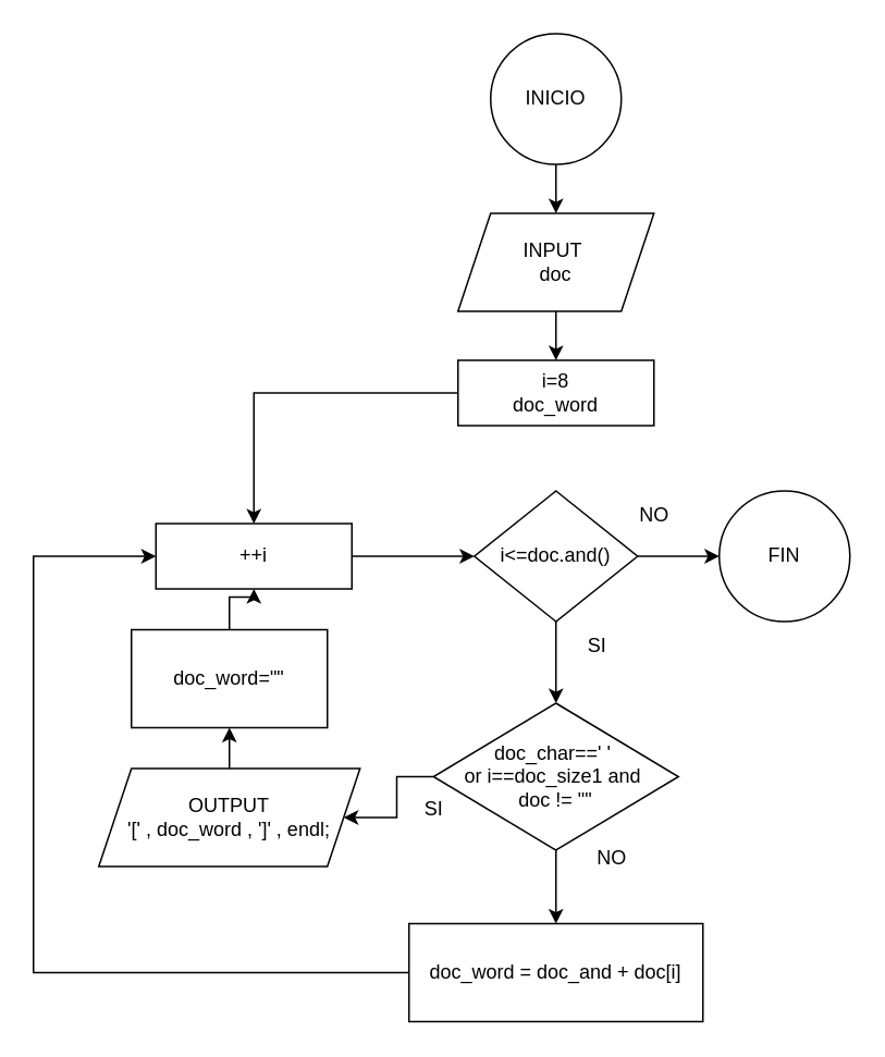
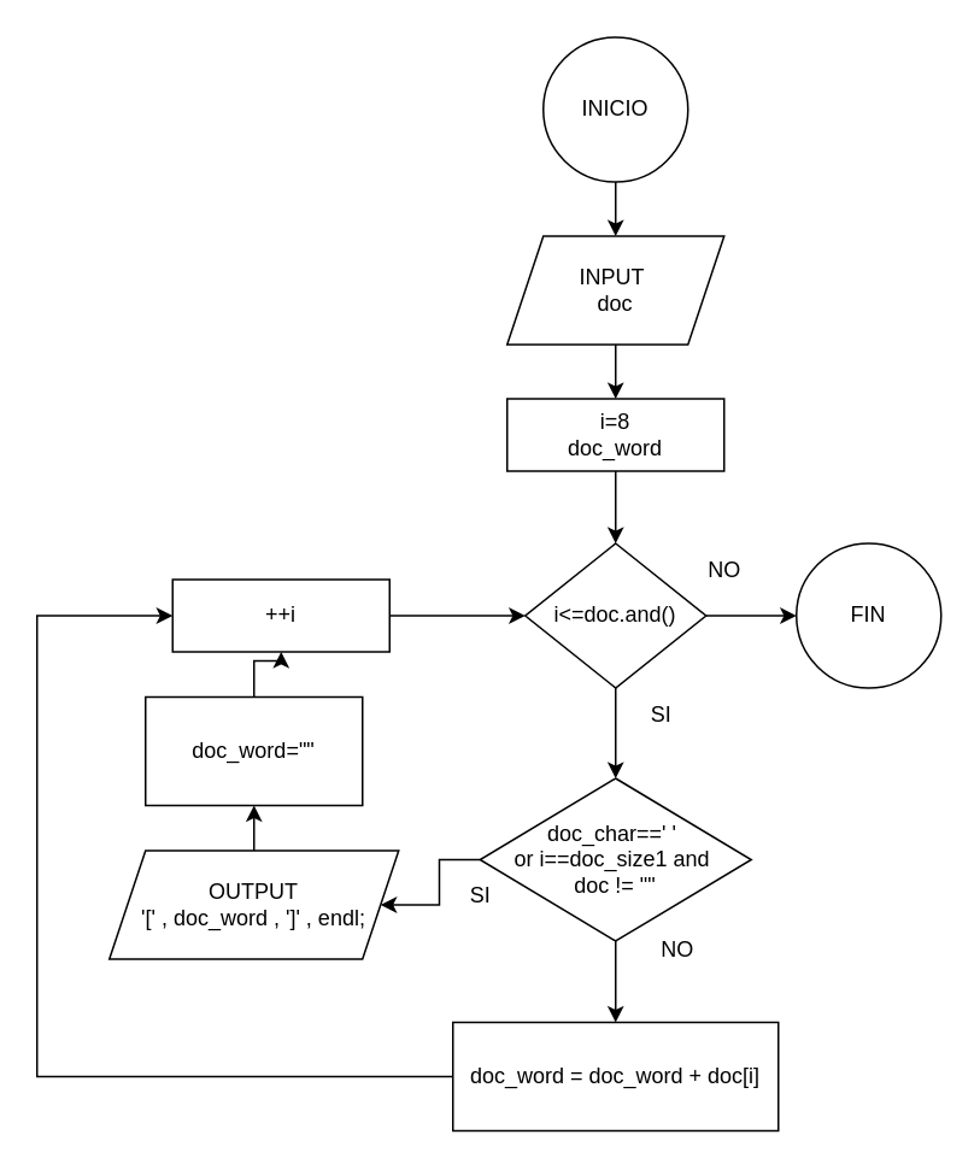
- <mxCell id="6" value="" style="edgeStyle=orthogonalEdgeStyle;rounded=0;orthogonalLoop=1;jettySize=auto;html=1;" edge="1" parent="1" source="7" target="23"><mxGeometry relative="1" as="geometry" /></mxCell>
+ <mxCell id="6" value="" style="edgeStyle=orthogonalEdgeStyle;rounded=0;orthogonalLoop=1;jettySize=auto;html=1;" edge="1" parent="1" source="7" target="10"><mxGeometry relative="1" as="geometry" /></mxCell>
- <mxCell id="26" value="doc_word = doc_and + doc[i]" style="whiteSpace=wrap;html=1;" vertex="1" parent="1"><mxGeometry x="250" y="565" width="180" height="60" as="geometry" /></mxCell>
+ <mxCell id="26" value="doc_word = doc_word + doc[i]" style="whiteSpace=wrap;html=1;" vertex="1" parent="1"><mxGeometry x="250" y="565" width="180" height="60" as="geometry" /></mxCell>
